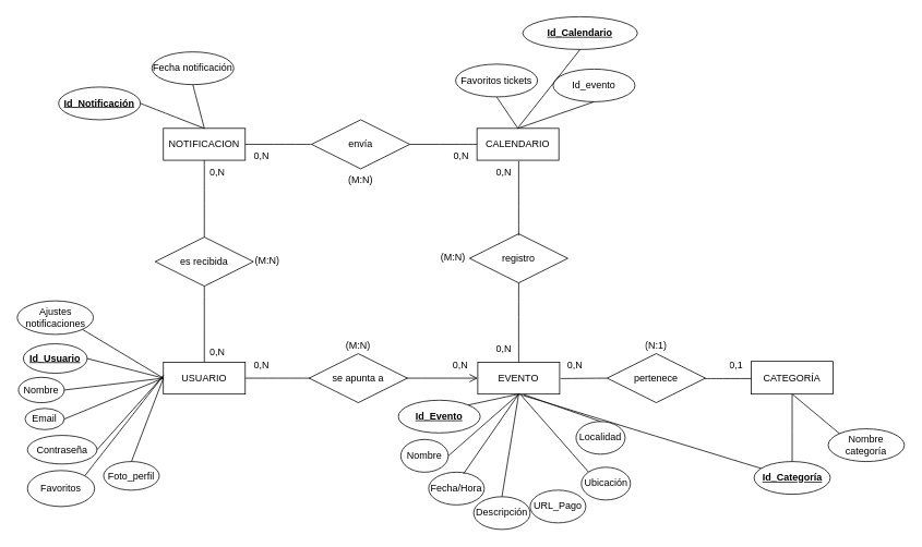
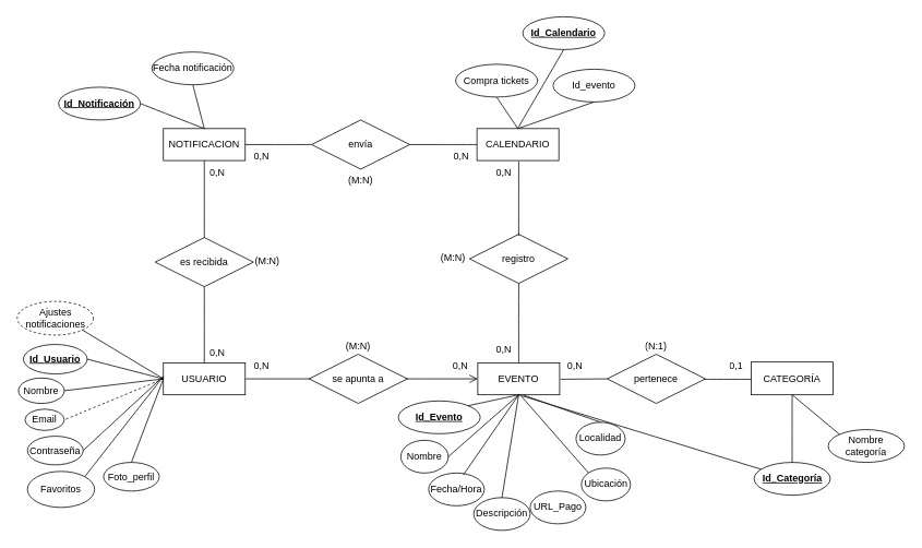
- <mxCell id="64" value="Id_Calendario" style="ellipse;whiteSpace=wrap;html=1;align=center;fontStyle=5" vertex="1" parent="1"><mxGeometry x="638" y="20" width="140" height="40" as="geometry" /></mxCell>
+ <mxCell id="64" value="Id_Calendario" style="ellipse;whiteSpace=wrap;html=1;align=center;fontStyle=5" vertex="1" parent="1"><mxGeometry x="638" y="20" width="100" height="40" as="geometry" /></mxCell>
- <mxCell id="66" value="Favoritos tickets" style="ellipse;whiteSpace=wrap;html=1;align=center;fontStyle=0" vertex="1" parent="1"><mxGeometry x="556" y="78" width="100" height="40" as="geometry" /></mxCell>
+ <mxCell id="66" value="Compra tickets" style="ellipse;whiteSpace=wrap;html=1;align=center;fontStyle=0" vertex="1" parent="1"><mxGeometry x="556" y="78" width="100" height="40" as="geometry" /></mxCell>
- <mxCell id="74" value="Ajustes notificaciones" style="ellipse;whiteSpace=wrap;html=1;align=center;fontStyle=0" vertex="1" parent="1"><mxGeometry x="20.5" y="367.5" width="93" height="41" as="geometry" /></mxCell>
+ <mxCell id="74" value="Ajustes notificaciones" style="ellipse;whiteSpace=wrap;html=1;align=center;fontStyle=0;dashed=1;" vertex="1" parent="1"><mxGeometry x="20.5" y="367.5" width="93" height="41" as="geometry" /></mxCell>
- <mxCell id="44" value="" style="endArrow=none;html=1;rounded=0;fontSize=12;startSize=8;endSize=8;curved=1;exitX=0;exitY=0.5;exitDx=0;exitDy=0;entryX=1;entryY=0.5;entryDx=0;entryDy=0;" edge="1" parent="1" source="2" target="38"><mxGeometry relative="1" as="geometry"><mxPoint x="299" y="458" as="sourcePoint" /><mxPoint x="459" y="458" as="targetPoint" /></mxGeometry></mxCell>
+ <mxCell id="44" value="" style="endArrow=none;html=1;rounded=0;fontSize=12;startSize=8;endSize=8;curved=1;exitX=0;exitY=0.5;exitDx=0;exitDy=0;entryX=1;entryY=0.5;entryDx=0;entryDy=0;dashed=1;" edge="1" parent="1" source="2" target="38"><mxGeometry relative="1" as="geometry"><mxPoint x="299" y="458" as="sourcePoint" /><mxPoint x="459" y="458" as="targetPoint" /></mxGeometry></mxCell>
- <mxCell id="39" value="Contraseña" style="ellipse;whiteSpace=wrap;html=1;align=center;fontStyle=0" vertex="1" parent="1"><mxGeometry x="33" y="532" width="85" height="35" as="geometry" /></mxCell>
+ <mxCell id="39" value="Contraseña" style="ellipse;whiteSpace=wrap;html=1;align=center;fontStyle=0" vertex="1" parent="1"><mxGeometry x="33" y="532" width="68" height="35" as="geometry" /></mxCell>
